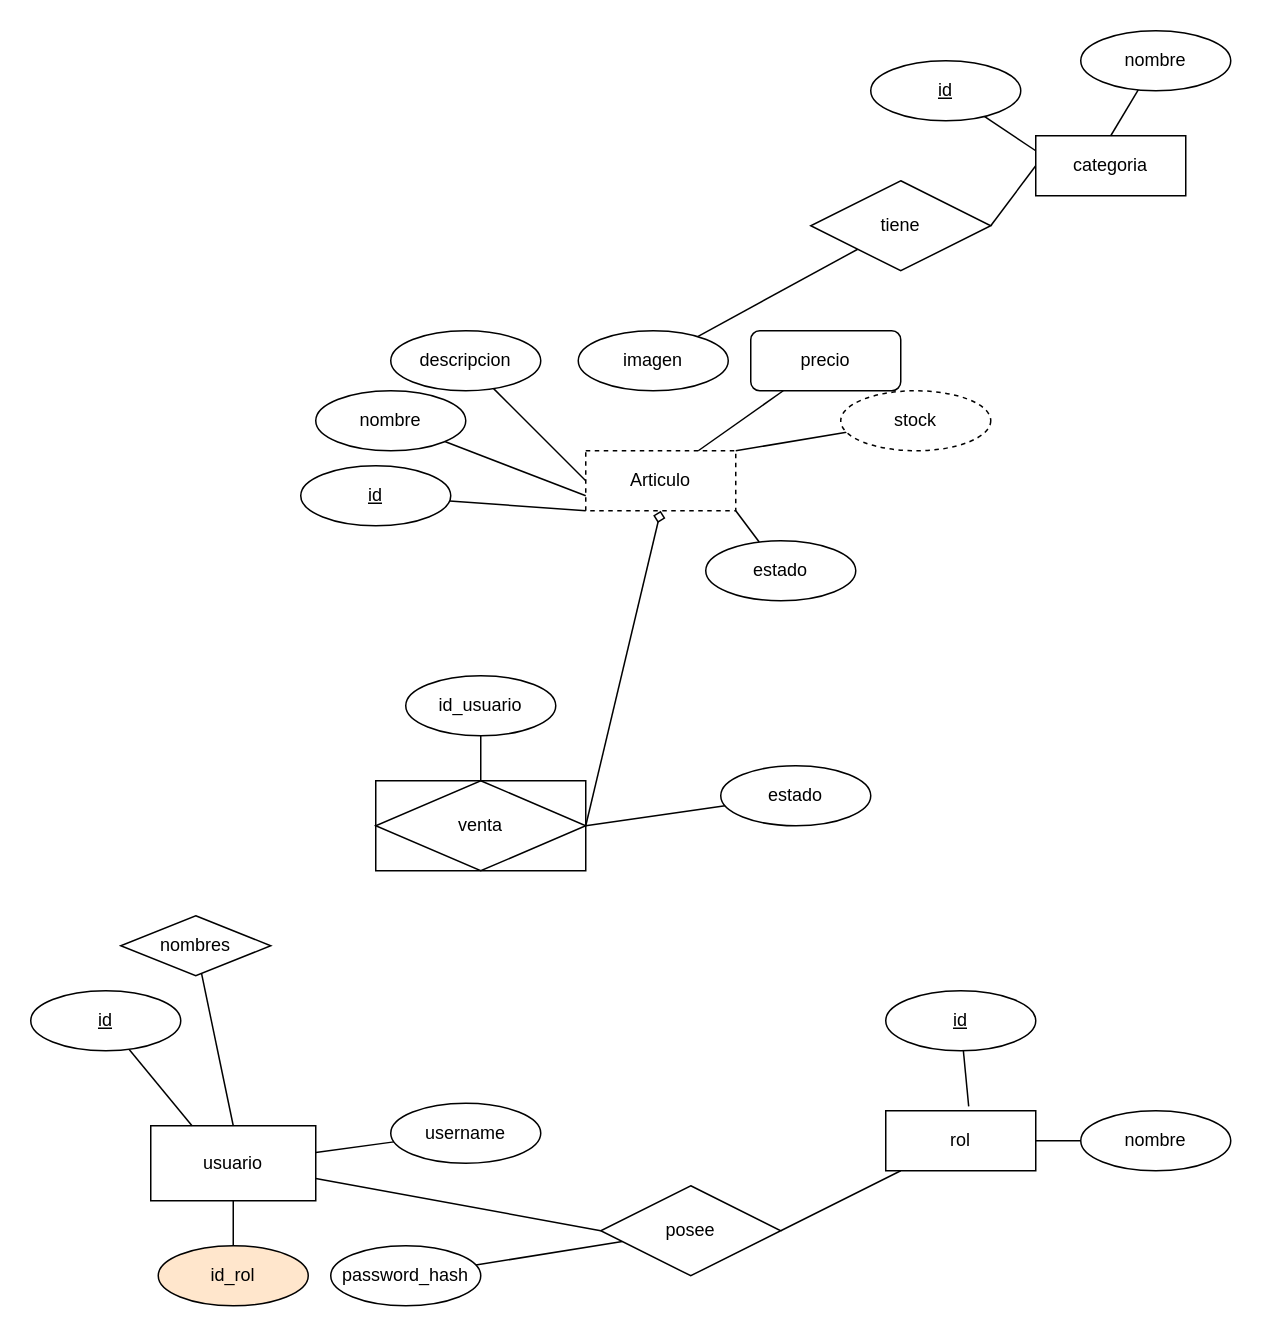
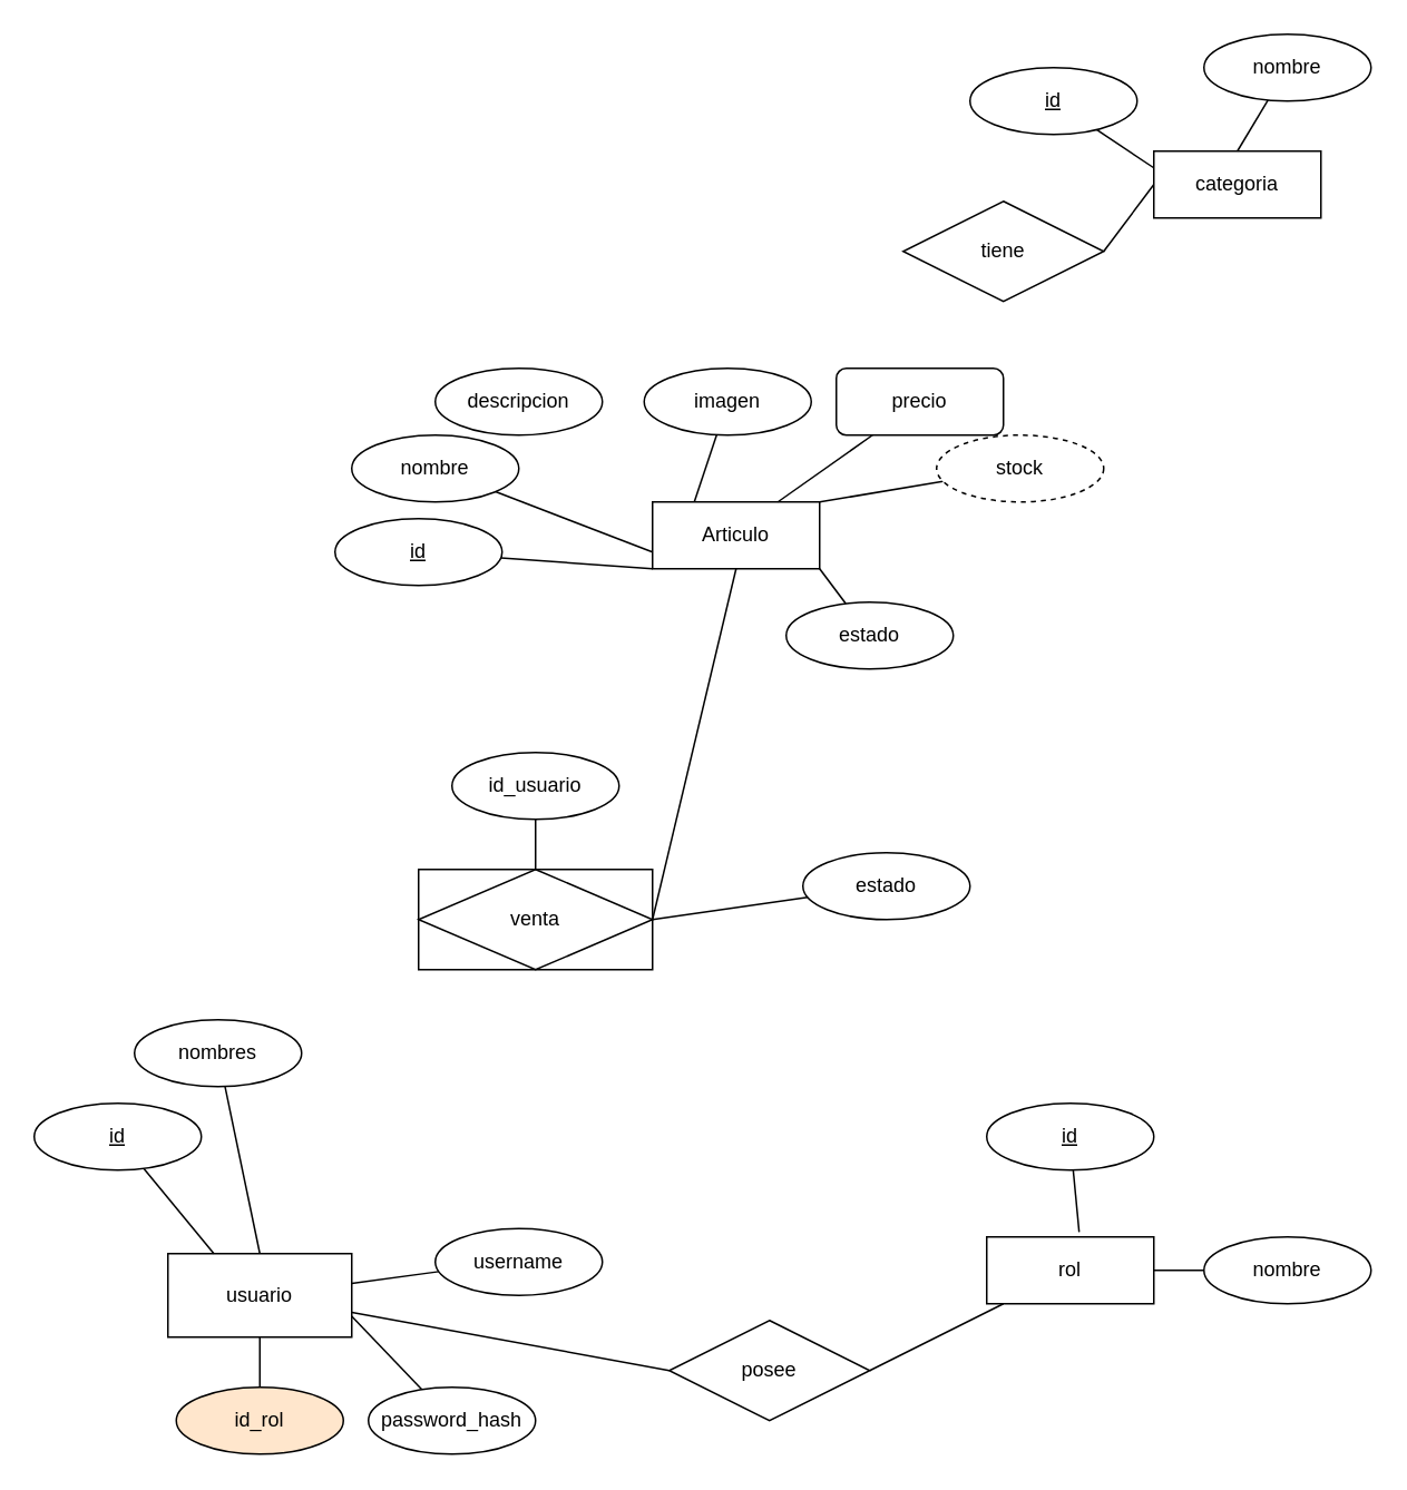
- <mxCell id="9" style="rounded=0;orthogonalLoop=1;jettySize=auto;html=1;endArrow=none;endFill=0;" parent="1" source="10" target="16" edge="1"><mxGeometry relative="1" as="geometry" /></mxCell>
+ <mxCell id="9" style="rounded=0;orthogonalLoop=1;jettySize=auto;html=1;entryX=0.25;entryY=0;entryDx=0;entryDy=0;endArrow=none;endFill=0;" parent="1" source="10" target="2" edge="1"><mxGeometry relative="1" as="geometry" /></mxCell>
- <mxCell id="7" style="rounded=0;orthogonalLoop=1;jettySize=auto;html=1;entryX=0;entryY=0.5;entryDx=0;entryDy=0;endArrow=none;endFill=0;" parent="1" source="8" target="2" edge="1"><mxGeometry relative="1" as="geometry" /></mxCell>
- <mxCell id="2" value="Articulo" style="whiteSpace=wrap;html=1;align=center;dashed=1;" parent="1" vertex="1"><mxGeometry x="390" y="300" width="100" height="40" as="geometry" /></mxCell>
+ <mxCell id="2" value="Articulo" style="whiteSpace=wrap;html=1;align=center;" parent="1" vertex="1"><mxGeometry x="390" y="300" width="100" height="40" as="geometry" /></mxCell>
- <mxCell id="43" style="rounded=0;orthogonalLoop=1;jettySize=auto;html=1;entryX=0.5;entryY=1;entryDx=0;entryDy=0;exitX=1;exitY=0.5;exitDx=0;exitDy=0;endArrow=diamond;endFill=0;" edge="1" parent="1" source="44" target="2"><mxGeometry relative="1" as="geometry" /></mxCell>
+ <mxCell id="43" style="rounded=0;orthogonalLoop=1;jettySize=auto;html=1;entryX=0.5;entryY=1;entryDx=0;entryDy=0;exitX=1;exitY=0.5;exitDx=0;exitDy=0;endArrow=none;endFill=0;" edge="1" parent="1" source="44" target="2"><mxGeometry relative="1" as="geometry" /></mxCell>
- <mxCell id="29" value="nombres" style="rhombus;whiteSpace=wrap;html=1;align=center;" vertex="1" parent="1"><mxGeometry x="80" y="610" width="100" height="40" as="geometry" /></mxCell>
+ <mxCell id="29" value="nombres" style="ellipse;whiteSpace=wrap;html=1;align=center;" vertex="1" parent="1"><mxGeometry x="80" y="610" width="100" height="40" as="geometry" /></mxCell>
- <mxCell id="32" style="rounded=0;orthogonalLoop=1;jettySize=auto;html=1;endArrow=none;endFill=0;" edge="1" parent="1" source="33" target="37"><mxGeometry relative="1" as="geometry" /></mxCell>
+ <mxCell id="32" style="rounded=0;orthogonalLoop=1;jettySize=auto;html=1;entryX=1;entryY=0.75;entryDx=0;entryDy=0;endArrow=none;endFill=0;" edge="1" parent="1" source="33" target="25"><mxGeometry relative="1" as="geometry" /></mxCell>
